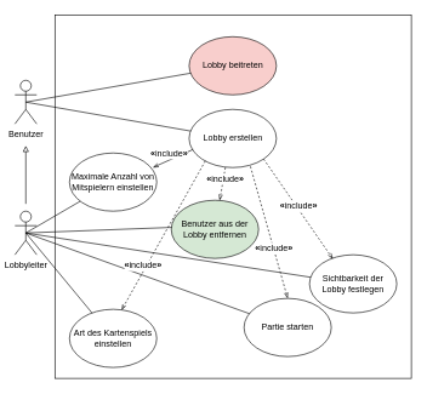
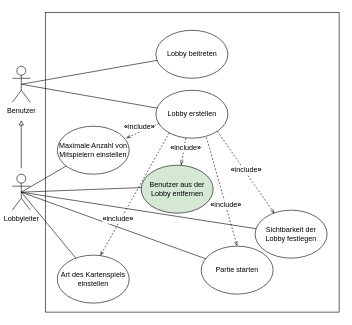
- <mxCell id="13" value="Lobby beitreten" style="ellipse;whiteSpace=wrap;html=1;fillColor=#f8cecc;" vertex="1" parent="1"><mxGeometry x="259.5" y="50" width="120" height="80" as="geometry" /></mxCell>
+ <mxCell id="13" value="Lobby beitreten" style="ellipse;whiteSpace=wrap;html=1;" vertex="1" parent="1"><mxGeometry x="259.5" y="50" width="120" height="80" as="geometry" /></mxCell>
- <mxCell id="18" style="edgeStyle=none;rounded=0;orthogonalLoop=1;jettySize=auto;html=1;exitX=0.047;exitY=0.688;exitDx=0;exitDy=0;endArrow=openThin;endFill=0;strokeColor=#000000;dashed=0;exitPerimeter=0;entryX=0.955;entryY=0.249;entryDx=0;entryDy=0;entryPerimeter=0;" edge="1" parent="1" source="14" target="20"><mxGeometry relative="1" as="geometry" /></mxCell>
+ <mxCell id="18" style="edgeStyle=none;rounded=0;orthogonalLoop=1;jettySize=auto;html=1;exitX=0.047;exitY=0.688;exitDx=0;exitDy=0;endArrow=openThin;endFill=0;strokeColor=#000000;dashed=1;exitPerimeter=0;entryX=0.955;entryY=0.249;entryDx=0;entryDy=0;entryPerimeter=0;" edge="1" parent="1" source="14" target="20"><mxGeometry relative="1" as="geometry" /></mxCell>
